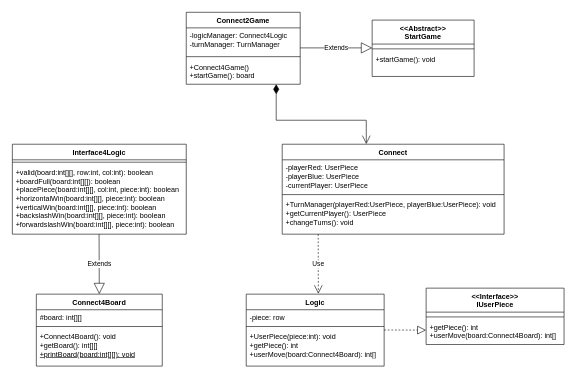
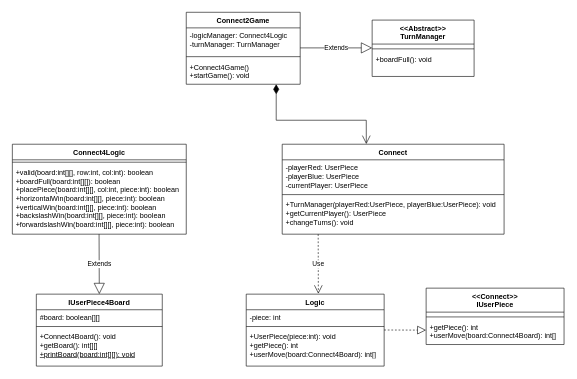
- <mxCell id="25" value="&amp;lt;&amp;lt;Abstract&amp;gt;&amp;gt;&lt;div&gt;StartGame&lt;/div&gt;" style="swimlane;fontStyle=1;align=center;verticalAlign=top;childLayout=stackLayout;horizontal=1;startSize=40;horizontalStack=0;resizeParent=1;resizeParentMax=0;resizeLast=0;collapsible=1;marginBottom=0;whiteSpace=wrap;html=1;" vertex="1" parent="1"><mxGeometry x="620" y="33" width="170" height="94" as="geometry" /></mxCell>
+ <mxCell id="25" value="&amp;lt;&amp;lt;Abstract&amp;gt;&amp;gt;&lt;div&gt;TurnManager&lt;/div&gt;" style="swimlane;fontStyle=1;align=center;verticalAlign=top;childLayout=stackLayout;horizontal=1;startSize=40;horizontalStack=0;resizeParent=1;resizeParentMax=0;resizeLast=0;collapsible=1;marginBottom=0;whiteSpace=wrap;html=1;" vertex="1" parent="1"><mxGeometry x="620" y="33" width="170" height="94" as="geometry" /></mxCell>
- <mxCell id="28" value="+startGame(): void" style="text;strokeColor=none;fillColor=none;align=left;verticalAlign=top;spacingLeft=4;spacingRight=4;overflow=hidden;rotatable=0;points=[[0,0.5],[1,0.5]];portConstraint=eastwest;whiteSpace=wrap;html=1;" vertex="1" parent="25"><mxGeometry y="52" width="170" height="42" as="geometry" /></mxCell>
+ <mxCell id="28" value="+boardFull(): void" style="text;strokeColor=none;fillColor=none;align=left;verticalAlign=top;spacingLeft=4;spacingRight=4;overflow=hidden;rotatable=0;points=[[0,0.5],[1,0.5]];portConstraint=eastwest;whiteSpace=wrap;html=1;" vertex="1" parent="25"><mxGeometry y="52" width="170" height="42" as="geometry" /></mxCell>
- <mxCell id="5" value="+Connect4Game()&amp;nbsp;&lt;div&gt;+startGame(): board&amp;nbsp;&lt;/div&gt;" style="text;strokeColor=none;fillColor=none;align=left;verticalAlign=top;spacingLeft=4;spacingRight=4;overflow=hidden;rotatable=0;points=[[0,0.5],[1,0.5]];portConstraint=eastwest;whiteSpace=wrap;html=1;" parent="2" vertex="1"><mxGeometry y="78" width="190" height="42" as="geometry" /></mxCell>
+ <mxCell id="5" value="+Connect4Game()&amp;nbsp;&lt;div&gt;+startGame(): void&amp;nbsp;&lt;/div&gt;" style="text;strokeColor=none;fillColor=none;align=left;verticalAlign=top;spacingLeft=4;spacingRight=4;overflow=hidden;rotatable=0;points=[[0,0.5],[1,0.5]];portConstraint=eastwest;whiteSpace=wrap;html=1;" parent="2" vertex="1"><mxGeometry y="78" width="190" height="42" as="geometry" /></mxCell>
- <mxCell id="6" value="Interface4Logic" style="swimlane;fontStyle=1;align=center;verticalAlign=top;childLayout=stackLayout;horizontal=1;startSize=26;horizontalStack=0;resizeParent=1;resizeParentMax=0;resizeLast=0;collapsible=1;marginBottom=0;whiteSpace=wrap;html=1;" parent="1" vertex="1"><mxGeometry x="20" y="240" width="290" height="150" as="geometry" /></mxCell>
+ <mxCell id="6" value="Connect4Logic" style="swimlane;fontStyle=1;align=center;verticalAlign=top;childLayout=stackLayout;horizontal=1;startSize=26;horizontalStack=0;resizeParent=1;resizeParentMax=0;resizeLast=0;collapsible=1;marginBottom=0;whiteSpace=wrap;html=1;" parent="1" vertex="1"><mxGeometry x="20" y="240" width="290" height="150" as="geometry" /></mxCell>
- <mxCell id="13" value="&lt;div&gt;&amp;lt;&amp;lt;Interface&amp;gt;&amp;gt;&lt;/div&gt;IUserPiece" style="swimlane;fontStyle=1;align=center;verticalAlign=top;childLayout=stackLayout;horizontal=1;startSize=40;horizontalStack=0;resizeParent=1;resizeParentMax=0;resizeLast=0;collapsible=1;marginBottom=0;whiteSpace=wrap;html=1;" parent="1" vertex="1"><mxGeometry x="710" y="480" width="230" height="94" as="geometry" /></mxCell>
+ <mxCell id="13" value="&lt;div&gt;&amp;lt;&amp;lt;Connect&amp;gt;&amp;gt;&lt;/div&gt;IUserPiece" style="swimlane;fontStyle=1;align=center;verticalAlign=top;childLayout=stackLayout;horizontal=1;startSize=40;horizontalStack=0;resizeParent=1;resizeParentMax=0;resizeLast=0;collapsible=1;marginBottom=0;whiteSpace=wrap;html=1;" parent="1" vertex="1"><mxGeometry x="710" y="480" width="230" height="94" as="geometry" /></mxCell>
- <mxCell id="21" value="Connect4Board" style="swimlane;fontStyle=1;align=center;verticalAlign=top;childLayout=stackLayout;horizontal=1;startSize=26;horizontalStack=0;resizeParent=1;resizeParentMax=0;resizeLast=0;collapsible=1;marginBottom=0;whiteSpace=wrap;html=1;" parent="1" vertex="1"><mxGeometry x="60" y="490" width="210" height="120" as="geometry" /></mxCell>
+ <mxCell id="21" value="IUserPiece4Board" style="swimlane;fontStyle=1;align=center;verticalAlign=top;childLayout=stackLayout;horizontal=1;startSize=26;horizontalStack=0;resizeParent=1;resizeParentMax=0;resizeLast=0;collapsible=1;marginBottom=0;whiteSpace=wrap;html=1;" parent="1" vertex="1"><mxGeometry x="60" y="490" width="210" height="120" as="geometry" /></mxCell>
- <mxCell id="22" value="#board: int[][]&amp;nbsp;" style="text;strokeColor=none;fillColor=none;align=left;verticalAlign=top;spacingLeft=4;spacingRight=4;overflow=hidden;rotatable=0;points=[[0,0.5],[1,0.5]];portConstraint=eastwest;whiteSpace=wrap;html=1;" parent="21" vertex="1"><mxGeometry y="26" width="210" height="24" as="geometry" /></mxCell>
+ <mxCell id="22" value="#board: boolean[][]&amp;nbsp;" style="text;strokeColor=none;fillColor=none;align=left;verticalAlign=top;spacingLeft=4;spacingRight=4;overflow=hidden;rotatable=0;points=[[0,0.5],[1,0.5]];portConstraint=eastwest;whiteSpace=wrap;html=1;" parent="21" vertex="1"><mxGeometry y="26" width="210" height="24" as="geometry" /></mxCell>
- <mxCell id="18" value="-piece: row" style="text;strokeColor=none;fillColor=none;align=left;verticalAlign=top;spacingLeft=4;spacingRight=4;overflow=hidden;rotatable=0;points=[[0,0.5],[1,0.5]];portConstraint=eastwest;whiteSpace=wrap;html=1;" parent="17" vertex="1"><mxGeometry y="26" width="230" height="24" as="geometry" /></mxCell>
+ <mxCell id="18" value="-piece: int" style="text;strokeColor=none;fillColor=none;align=left;verticalAlign=top;spacingLeft=4;spacingRight=4;overflow=hidden;rotatable=0;points=[[0,0.5],[1,0.5]];portConstraint=eastwest;whiteSpace=wrap;html=1;" parent="17" vertex="1"><mxGeometry y="26" width="230" height="24" as="geometry" /></mxCell>
